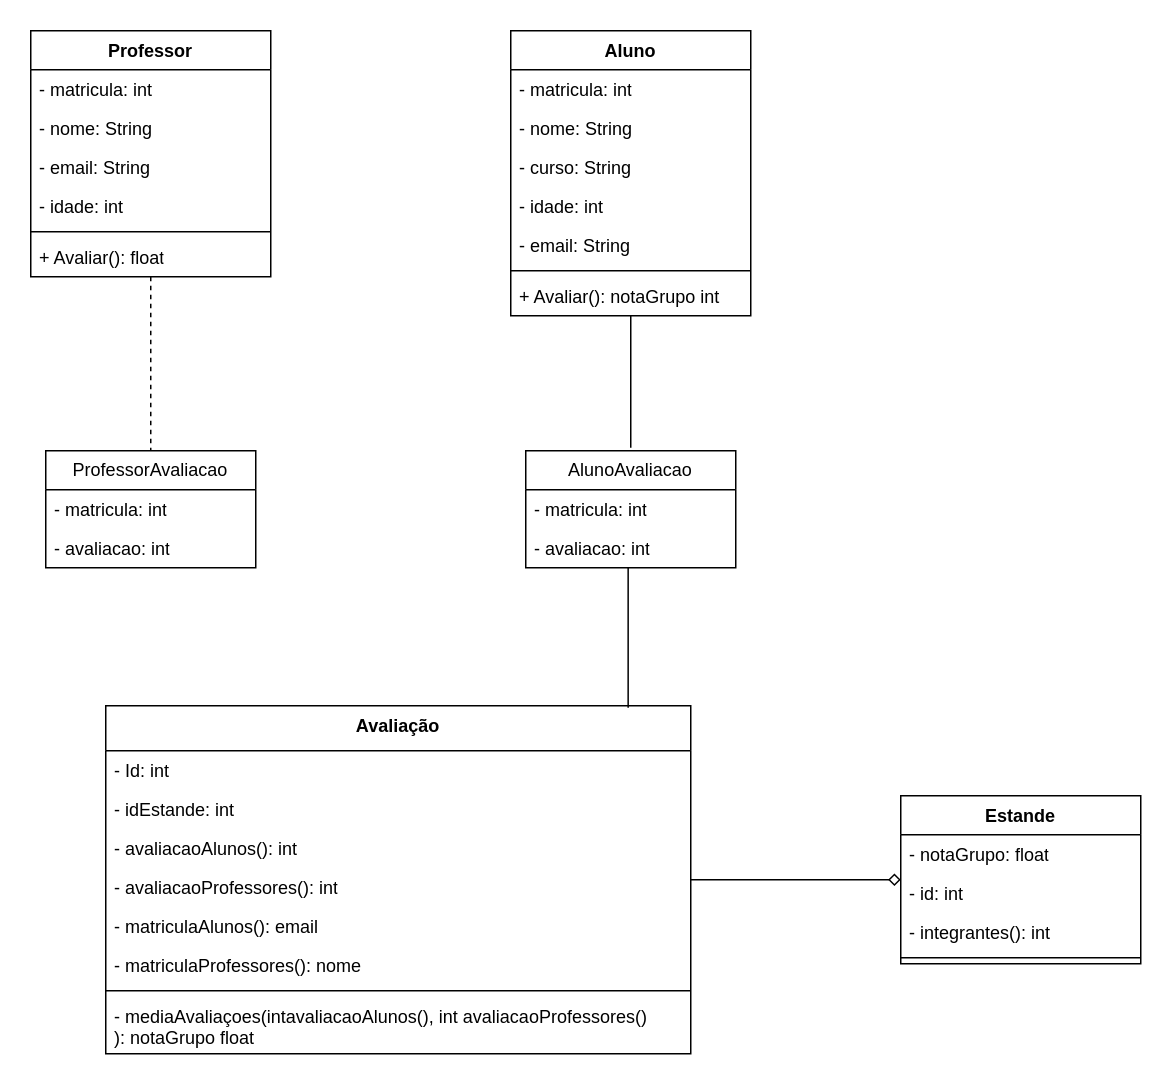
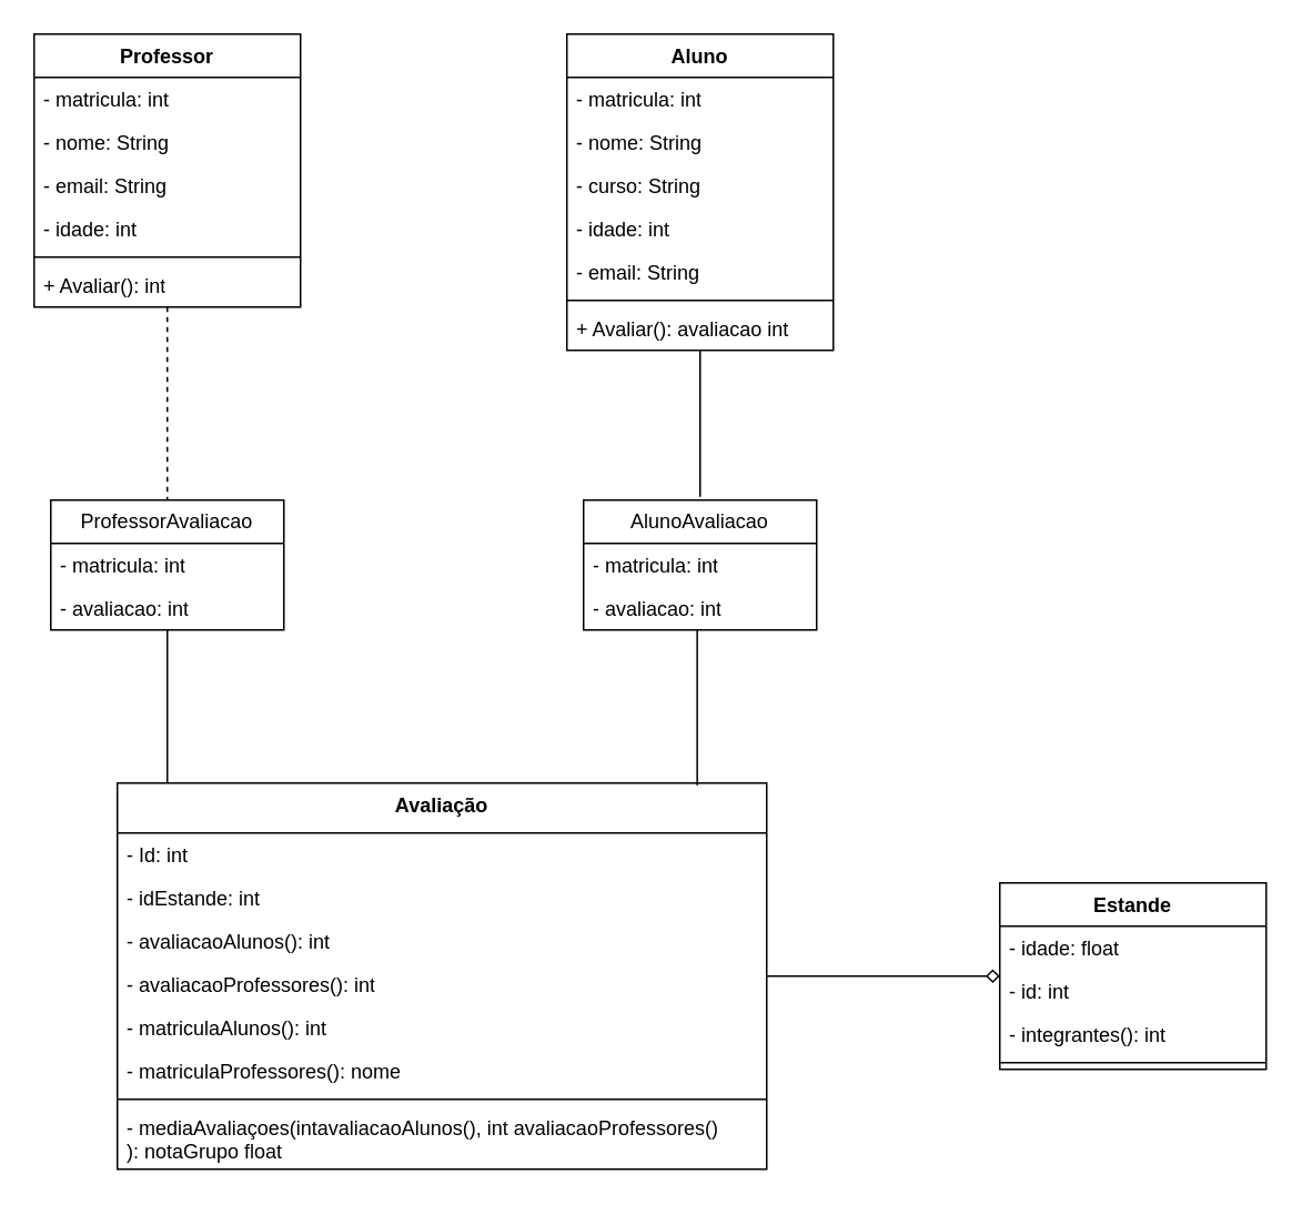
- <mxCell id="9" value="+ Avaliar(): float" style="text;strokeColor=none;fillColor=none;align=left;verticalAlign=top;spacingLeft=4;spacingRight=4;overflow=hidden;rotatable=0;points=[[0,0.5],[1,0.5]];portConstraint=eastwest;whiteSpace=wrap;html=1;" vertex="1" parent="3"><mxGeometry y="138" width="160" height="26" as="geometry" /></mxCell>
+ <mxCell id="9" value="+ Avaliar(): int" style="text;strokeColor=none;fillColor=none;align=left;verticalAlign=top;spacingLeft=4;spacingRight=4;overflow=hidden;rotatable=0;points=[[0,0.5],[1,0.5]];portConstraint=eastwest;whiteSpace=wrap;html=1;" vertex="1" parent="3"><mxGeometry y="138" width="160" height="26" as="geometry" /></mxCell>
- <mxCell id="18" value="+ Avaliar(): notaGrupo int" style="text;strokeColor=none;fillColor=none;align=left;verticalAlign=top;spacingLeft=4;spacingRight=4;overflow=hidden;rotatable=0;points=[[0,0.5],[1,0.5]];portConstraint=eastwest;whiteSpace=wrap;html=1;" vertex="1" parent="11"><mxGeometry y="164" width="160" height="26" as="geometry" /></mxCell>
+ <mxCell id="18" value="+ Avaliar(): avaliacao int" style="text;strokeColor=none;fillColor=none;align=left;verticalAlign=top;spacingLeft=4;spacingRight=4;overflow=hidden;rotatable=0;points=[[0,0.5],[1,0.5]];portConstraint=eastwest;whiteSpace=wrap;html=1;" vertex="1" parent="11"><mxGeometry y="164" width="160" height="26" as="geometry" /></mxCell>
+ <mxCell id="37" style="edgeStyle=orthogonalEdgeStyle;rounded=0;orthogonalLoop=1;jettySize=auto;html=1;endArrow=none;endFill=0;" edge="1" parent="1" source="38" target="19"><mxGeometry relative="1" as="geometry"><Array as="points"><mxPoint x="100" y="440" /><mxPoint x="100" y="440" /></Array></mxGeometry></mxCell>
- <mxCell id="33" value="- notaGrupo: float" style="text;strokeColor=none;fillColor=none;align=left;verticalAlign=top;spacingLeft=4;spacingRight=4;overflow=hidden;rotatable=0;points=[[0,0.5],[1,0.5]];portConstraint=eastwest;whiteSpace=wrap;html=1;" vertex="1" parent="32"><mxGeometry y="26" width="160" height="26" as="geometry" /></mxCell>
+ <mxCell id="33" value="- idade: float" style="text;strokeColor=none;fillColor=none;align=left;verticalAlign=top;spacingLeft=4;spacingRight=4;overflow=hidden;rotatable=0;points=[[0,0.5],[1,0.5]];portConstraint=eastwest;whiteSpace=wrap;html=1;" vertex="1" parent="32"><mxGeometry y="26" width="160" height="26" as="geometry" /></mxCell>
- <mxCell id="24" value="- matriculaAlunos(): email" style="text;strokeColor=none;fillColor=none;align=left;verticalAlign=top;spacingLeft=4;spacingRight=4;overflow=hidden;rotatable=0;points=[[0,0.5],[1,0.5]];portConstraint=eastwest;whiteSpace=wrap;html=1;" vertex="1" parent="19"><mxGeometry y="134" width="390" height="26" as="geometry" /></mxCell>
+ <mxCell id="24" value="- matriculaAlunos(): int" style="text;strokeColor=none;fillColor=none;align=left;verticalAlign=top;spacingLeft=4;spacingRight=4;overflow=hidden;rotatable=0;points=[[0,0.5],[1,0.5]];portConstraint=eastwest;whiteSpace=wrap;html=1;" vertex="1" parent="19"><mxGeometry y="134" width="390" height="26" as="geometry" /></mxCell>
